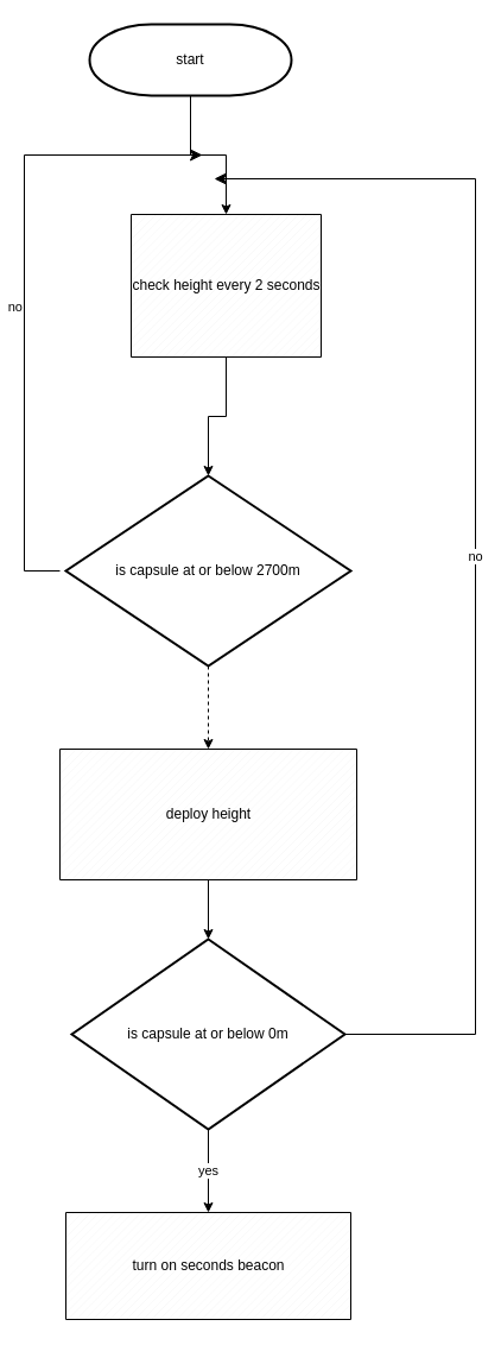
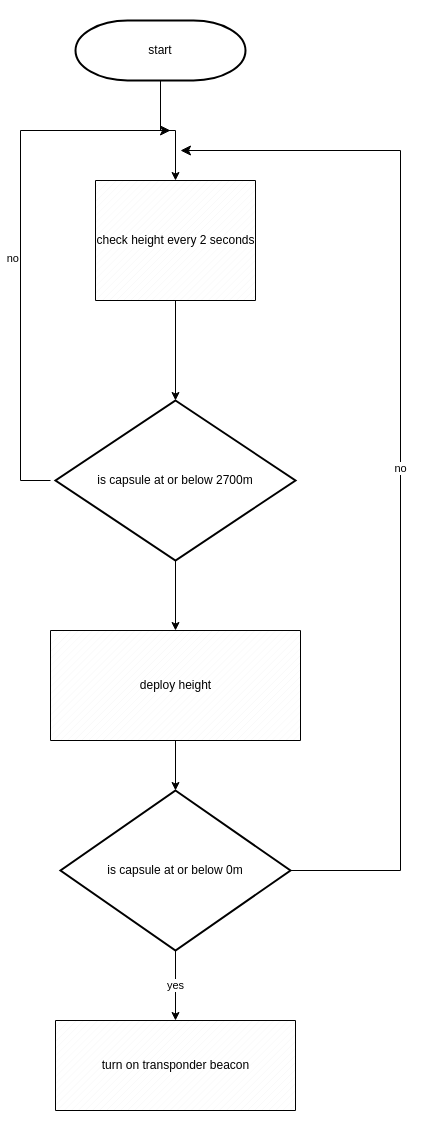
- <mxCell id="5" value="check height every 2 seconds" style="verticalLabelPosition=middle;verticalAlign=middle;html=1;shape=mxgraph.basic.patternFillRect;fillStyle=diag;step=5;fillStrokeWidth=0.2;fillStrokeColor=#dddddd;labelPosition=center;align=center;" parent="1" vertex="1"><mxGeometry x="110" y="180" width="160" height="120" as="geometry" /></mxCell>
+ <mxCell id="5" value="check height every 2 seconds" style="verticalLabelPosition=middle;verticalAlign=middle;html=1;shape=mxgraph.basic.patternFillRect;fillStyle=diag;step=5;fillStrokeWidth=0.2;fillStrokeColor=#dddddd;labelPosition=center;align=center;" parent="1" vertex="1"><mxGeometry x="95" y="180" width="160" height="120" as="geometry" /></mxCell>
- <mxCell id="6" value="" style="edgeStyle=orthogonalEdgeStyle;rounded=0;orthogonalLoop=1;jettySize=auto;html=1;dashed=1;" parent="1" source="7" target="9" edge="1"><mxGeometry relative="1" as="geometry" /></mxCell>
+ <mxCell id="6" value="" style="edgeStyle=orthogonalEdgeStyle;rounded=0;orthogonalLoop=1;jettySize=auto;html=1;" parent="1" source="7" target="9" edge="1"><mxGeometry relative="1" as="geometry" /></mxCell>
- <mxCell id="12" value="turn on seconds beacon" style="verticalLabelPosition=middle;verticalAlign=middle;html=1;shape=mxgraph.basic.patternFillRect;fillStyle=diag;step=5;fillStrokeWidth=0.2;fillStrokeColor=#dddddd;labelPosition=center;align=center;" parent="1" vertex="1"><mxGeometry x="55" y="1020" width="240" height="90" as="geometry" /></mxCell>
+ <mxCell id="12" value="turn on transponder beacon" style="verticalLabelPosition=middle;verticalAlign=middle;html=1;shape=mxgraph.basic.patternFillRect;fillStyle=diag;step=5;fillStrokeWidth=0.2;fillStrokeColor=#dddddd;labelPosition=center;align=center;" parent="1" vertex="1"><mxGeometry x="55" y="1020" width="240" height="90" as="geometry" /></mxCell>
